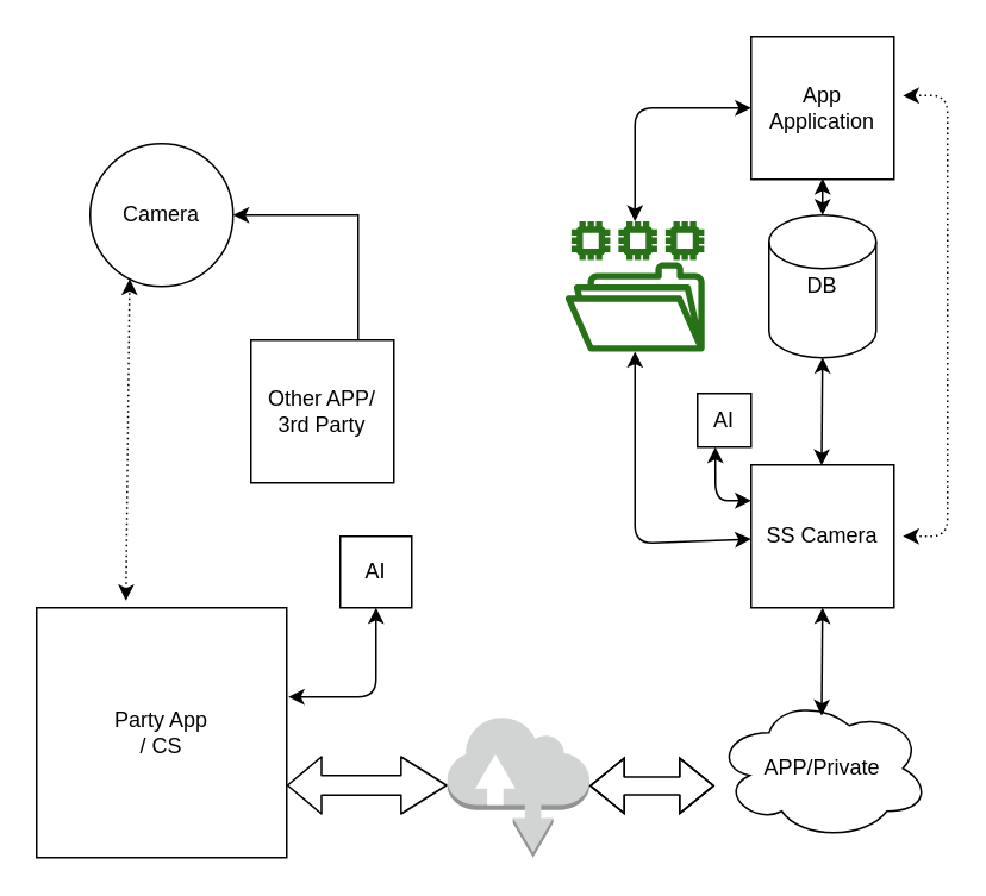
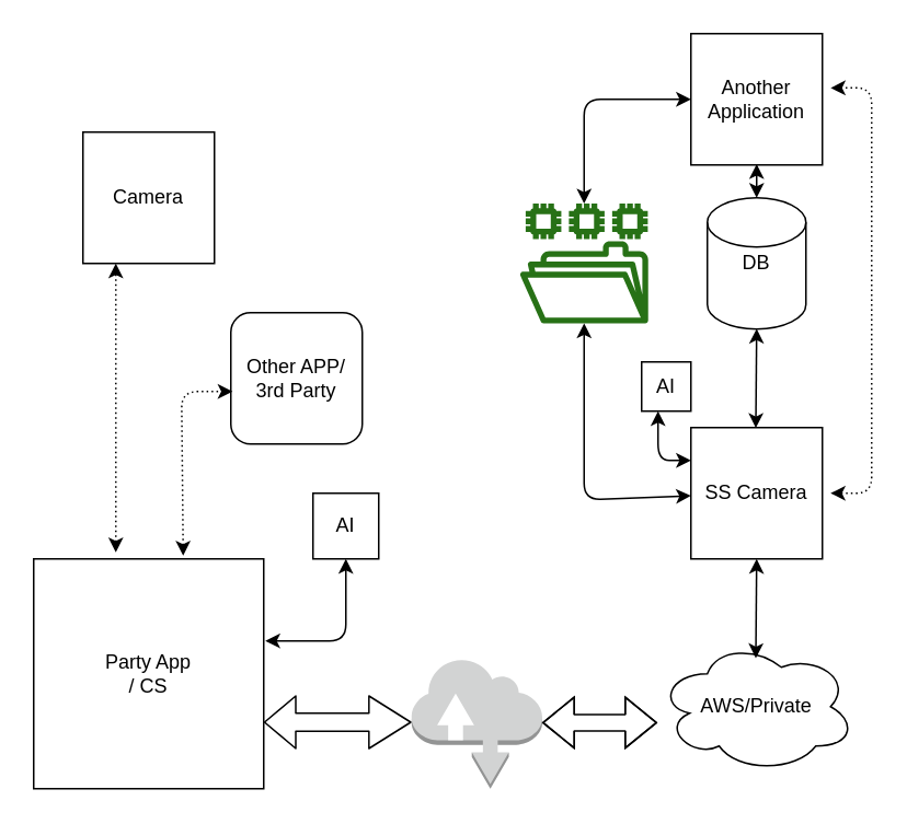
- <mxCell id="18" value="App Application" style="whiteSpace=wrap;html=1;aspect=fixed;" vertex="1" parent="1"><mxGeometry x="420" y="20" width="80" height="80" as="geometry" /></mxCell>
+ <mxCell id="18" value="Another Application" style="whiteSpace=wrap;html=1;aspect=fixed;" vertex="1" parent="1"><mxGeometry x="420" y="20" width="80" height="80" as="geometry" /></mxCell>
- <mxCell id="2" value="Camera" style="ellipse;whiteSpace=wrap;html=1;aspect=fixed;" parent="1" vertex="1"><mxGeometry x="50" y="80" width="80" height="80" as="geometry" /></mxCell>
+ <mxCell id="2" value="Camera" style="whiteSpace=wrap;html=1;aspect=fixed;" parent="1" vertex="1"><mxGeometry x="50" y="80" width="80" height="80" as="geometry" /></mxCell>
- <mxCell id="3" style="edgeStyle=orthogonalEdgeStyle;rounded=0;orthogonalLoop=1;jettySize=auto;html=1;entryX=1;entryY=0.5;entryDx=0;entryDy=0;" parent="1" source="4" target="2" edge="1"><mxGeometry relative="1" as="geometry"><Array as="points"><mxPoint x="200" y="120" /></Array></mxGeometry></mxCell>
- <mxCell id="4" value="Other APP/ 3rd Party" style="whiteSpace=wrap;html=1;aspect=fixed;" parent="1" vertex="1"><mxGeometry x="140" y="190" width="80" height="80" as="geometry" /></mxCell>
+ <mxCell id="4" value="Other APP/ 3rd Party" style="whiteSpace=wrap;html=1;aspect=fixed;rounded=1;" parent="1" vertex="1"><mxGeometry x="140" y="190" width="80" height="80" as="geometry" /></mxCell>
+ <mxCell id="17" value="" style="endArrow=classic;startArrow=classic;html=1;entryX=0.013;entryY=0.6;entryDx=0;entryDy=0;dashed=1;dashPattern=1 2;entryPerimeter=0;exitX=0.65;exitY=-0.014;exitDx=0;exitDy=0;exitPerimeter=0;" parent="1" source="5" target="4" edge="1"><mxGeometry width="50" height="50" relative="1" as="geometry"><mxPoint x="110" y="330" as="sourcePoint" /><mxPoint x="80" y="170" as="targetPoint" /><Array as="points"><mxPoint x="110" y="238" /></Array></mxGeometry></mxCell>
- <mxCell id="6" value="APP/Private" style="ellipse;shape=cloud;whiteSpace=wrap;html=1;" parent="1" vertex="1"><mxGeometry x="400" y="390" width="120" height="80" as="geometry" /></mxCell>
+ <mxCell id="6" value="AWS/Private" style="ellipse;shape=cloud;whiteSpace=wrap;html=1;" parent="1" vertex="1"><mxGeometry x="400" y="390" width="120" height="80" as="geometry" /></mxCell>
